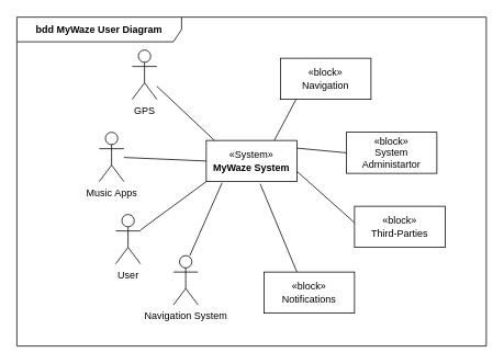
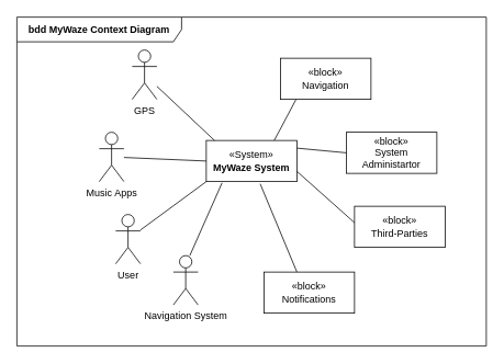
- <mxCell id="19" value="&lt;b&gt;bdd MyWaze User Diagram&lt;/b&gt;" style="shape=umlFrame;whiteSpace=wrap;html=1;pointerEvents=0;width=200;height=30;" vertex="1" parent="1"><mxGeometry x="20" y="20" width="570" height="400" as="geometry" /></mxCell>
+ <mxCell id="19" value="&lt;b&gt;bdd MyWaze Context Diagram&lt;/b&gt;" style="shape=umlFrame;whiteSpace=wrap;html=1;pointerEvents=0;width=200;height=30;" vertex="1" parent="1"><mxGeometry x="20" y="20" width="570" height="400" as="geometry" /></mxCell>
